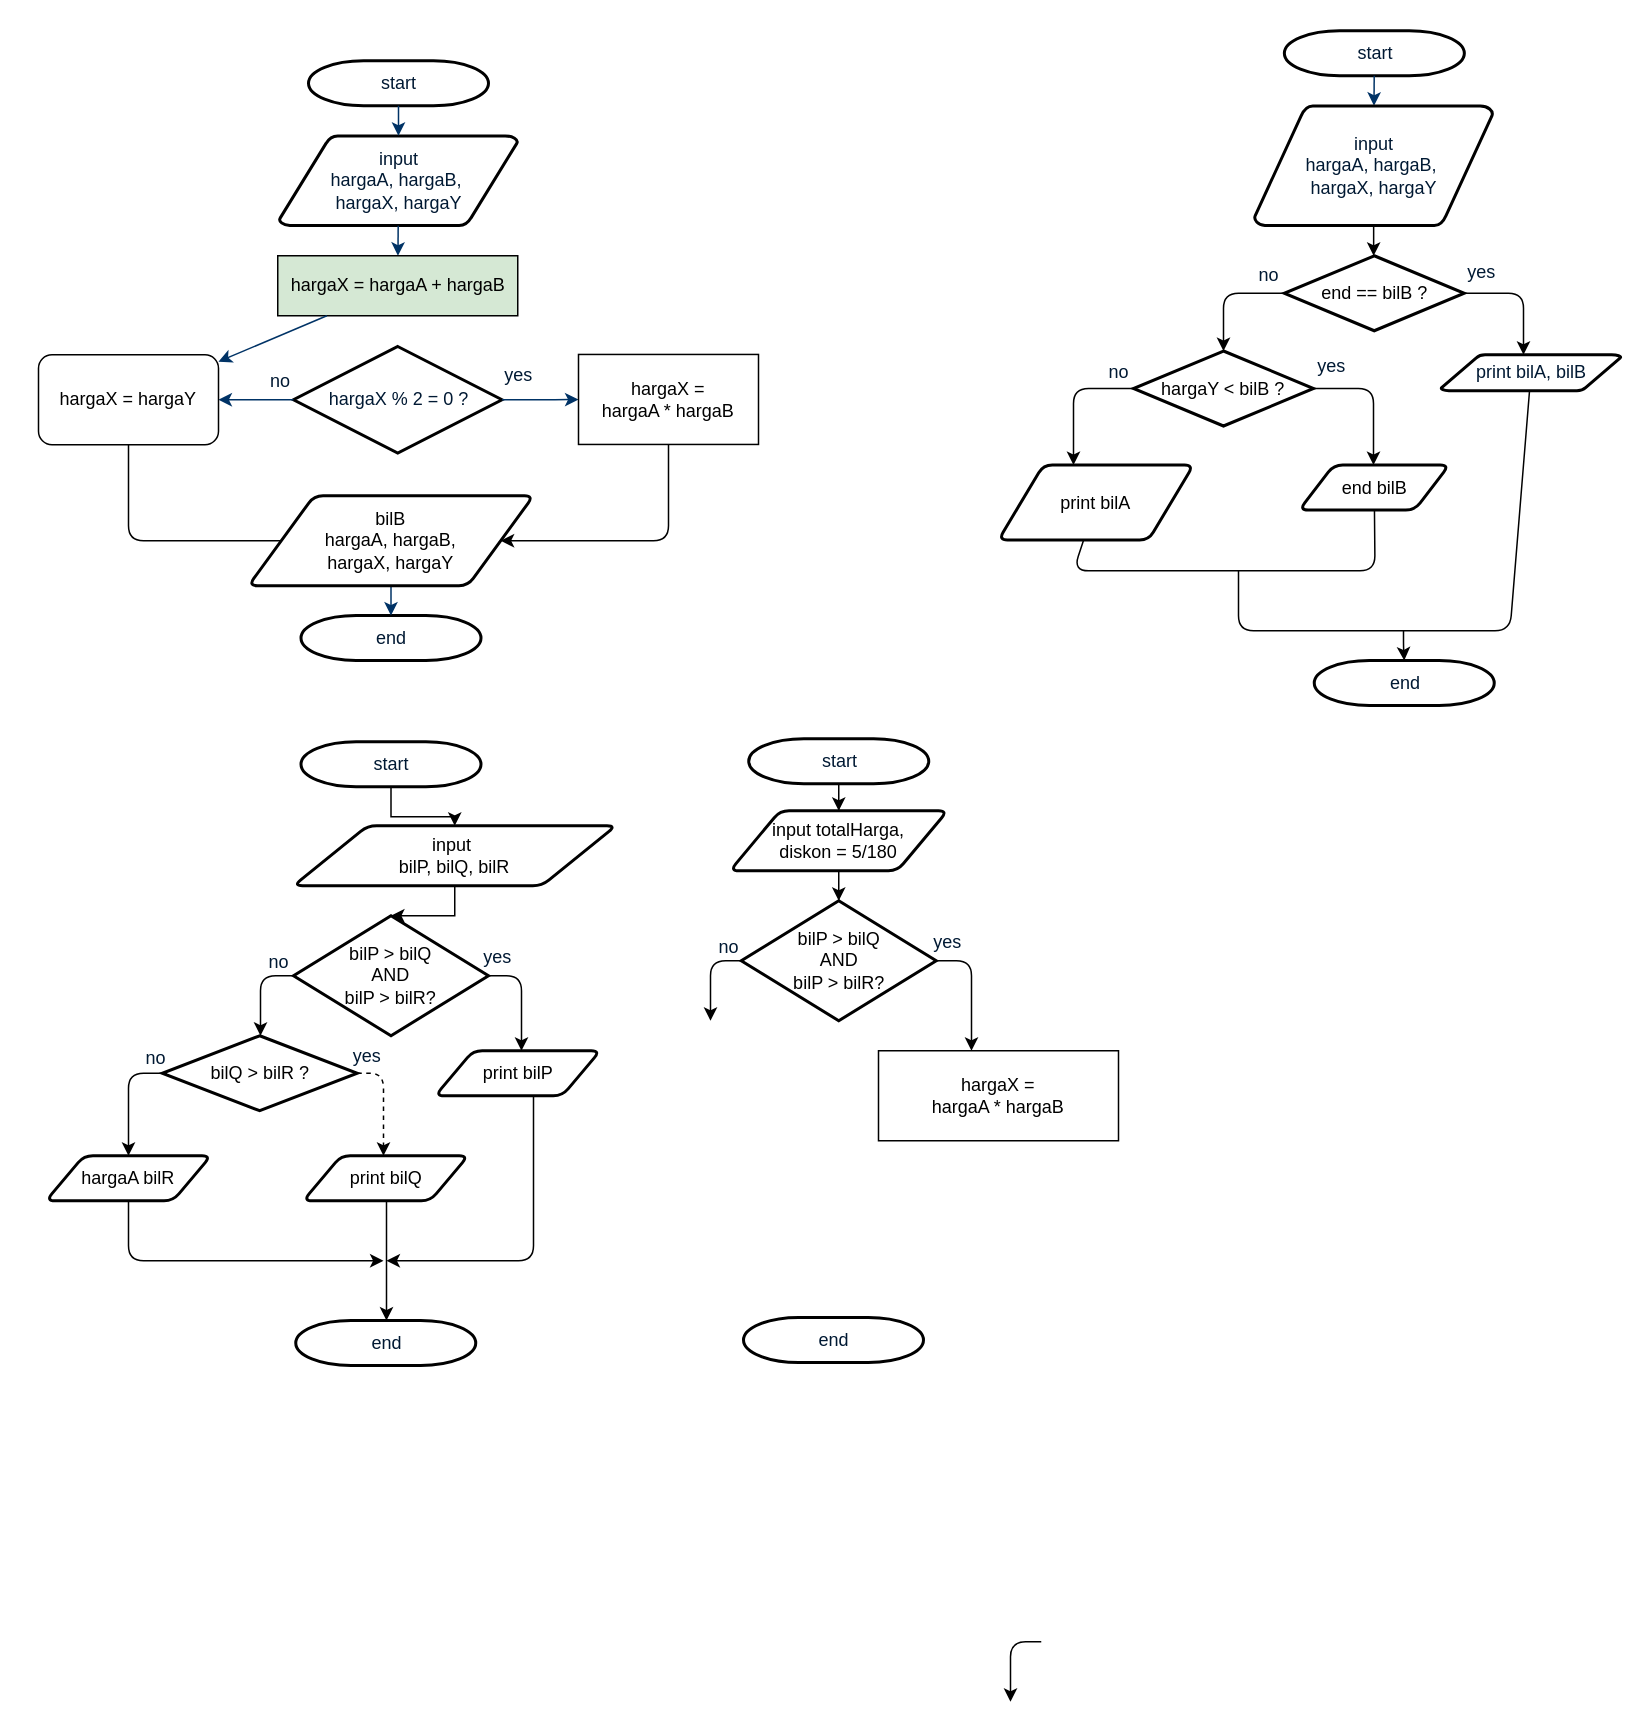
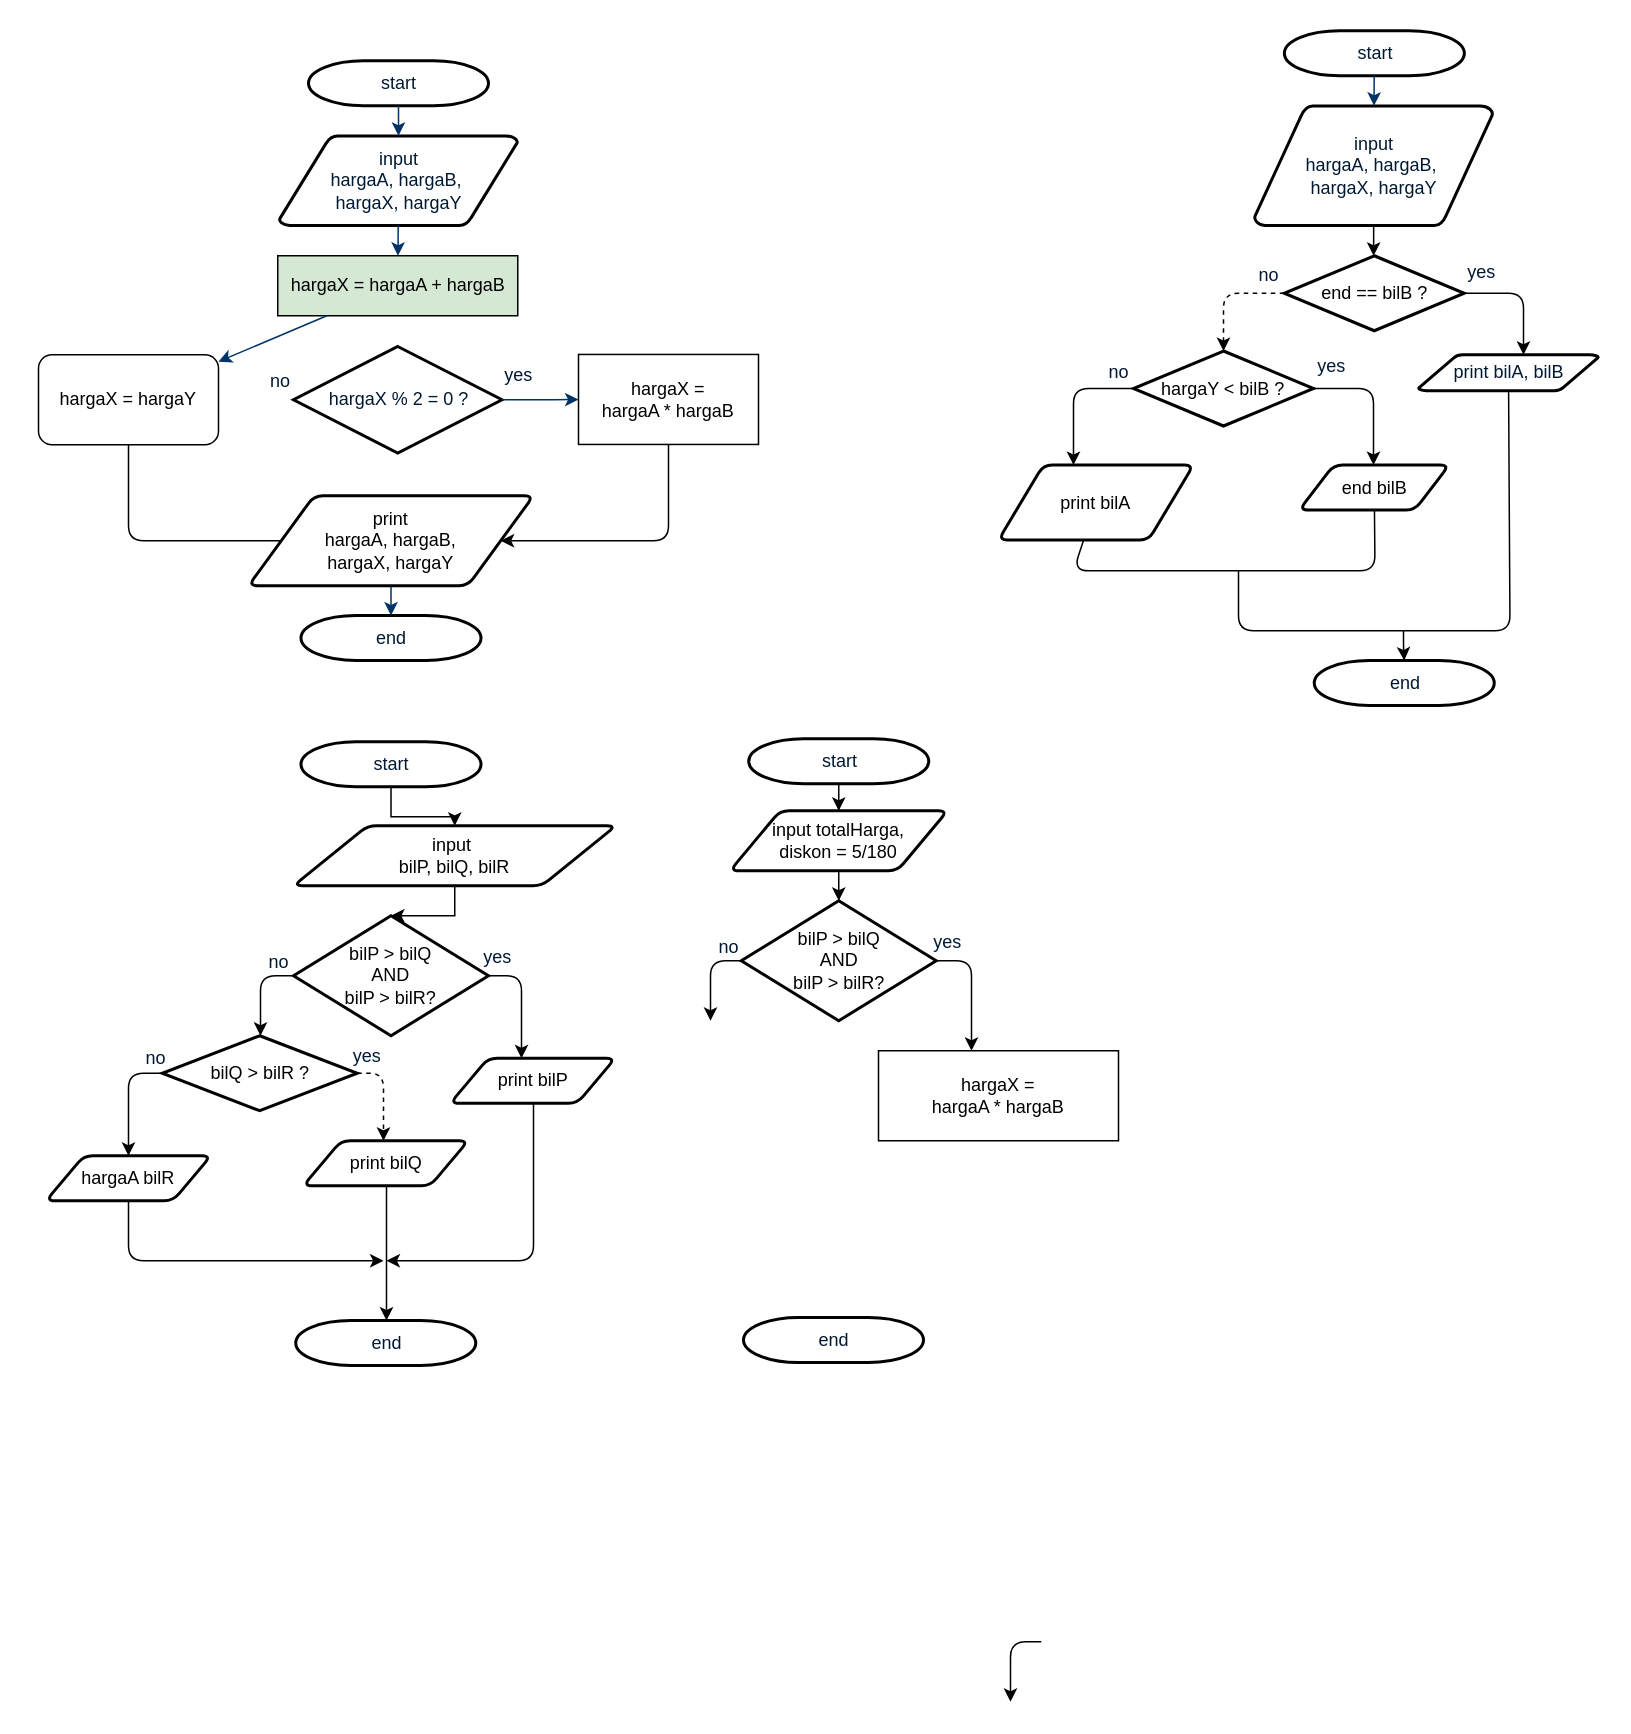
- <mxCell id="26" value="" style="edgeStyle=elbowEdgeStyle;elbow=vertical;endArrow=classic;html=1;" parent="1" source="25" target="30" edge="1"><mxGeometry width="50" height="50" relative="1" as="geometry"><mxPoint x="715" y="230" as="sourcePoint" /><mxPoint x="775" y="250" as="targetPoint" /><Array as="points"><mxPoint x="815" y="195" /><mxPoint x="765" y="195" /><mxPoint x="795" y="195" /></Array></mxGeometry></mxCell>
+ <mxCell id="26" value="" style="edgeStyle=elbowEdgeStyle;elbow=vertical;endArrow=classic;html=1;dashed=1;" parent="1" source="25" target="30" edge="1"><mxGeometry width="50" height="50" relative="1" as="geometry"><mxPoint x="715" y="230" as="sourcePoint" /><mxPoint x="775" y="250" as="targetPoint" /><Array as="points"><mxPoint x="815" y="195" /><mxPoint x="765" y="195" /><mxPoint x="795" y="195" /></Array></mxGeometry></mxCell>
- <mxCell id="37" value="print bilA, bilB" style="shape=mxgraph.flowchart.data;fillColor=#FFFFFF;strokeColor=#000000;strokeWidth=2;gradientColor=none;gradientDirection=north;fontColor=#001933;fontStyle=0;html=1;" parent="1" vertex="1"><mxGeometry x="960" y="236" width="120" height="24" as="geometry" /></mxCell>
+ <mxCell id="37" value="print bilA, bilB" style="shape=mxgraph.flowchart.data;fillColor=#FFFFFF;strokeColor=#000000;strokeWidth=2;gradientColor=none;gradientDirection=north;fontColor=#001933;fontStyle=0;html=1;" parent="1" vertex="1"><mxGeometry x="945" y="236" width="120" height="24" as="geometry" /></mxCell>
- <mxCell id="14" value="" style="edgeStyle=elbowEdgeStyle;elbow=horizontal;fontColor=#001933;fontStyle=1;strokeColor=#003366;strokeWidth=1;html=1;exitX=0;exitY=0.5;exitDx=0;exitDy=0;exitPerimeter=0;" parent="1" source="4" target="16" edge="1"><mxGeometry x="283" y="29" width="100" height="100" as="geometry"><mxPoint x="216" y="327.786" as="sourcePoint" /><mxPoint x="107" y="440" as="targetPoint" /><Array as="points"><mxPoint x="105" y="280" /></Array></mxGeometry></mxCell>
- <mxCell id="19" value="bilB&lt;br&gt;hargaA, hargaB,&lt;br&gt;hargaX, hargaY" style="shape=parallelogram;html=1;strokeWidth=2;perimeter=parallelogramPerimeter;whiteSpace=wrap;rounded=1;arcSize=12;size=0.23;" parent="1" vertex="1"><mxGeometry x="165" y="330" width="190" height="60" as="geometry" /></mxCell>
+ <mxCell id="19" value="print&lt;br&gt;hargaA, hargaB,&lt;br&gt;hargaX, hargaY" style="shape=parallelogram;html=1;strokeWidth=2;perimeter=parallelogramPerimeter;whiteSpace=wrap;rounded=1;arcSize=12;size=0.23;" parent="1" vertex="1"><mxGeometry x="165" y="330" width="190" height="60" as="geometry" /></mxCell>
- <mxCell id="54" value="print bilP" style="shape=parallelogram;html=1;strokeWidth=2;perimeter=parallelogramPerimeter;whiteSpace=wrap;rounded=1;arcSize=12;size=0.23;" parent="1" vertex="1"><mxGeometry x="289.5" y="700" width="110" height="30" as="geometry" /></mxCell>
+ <mxCell id="54" value="print bilP" style="shape=parallelogram;html=1;strokeWidth=2;perimeter=parallelogramPerimeter;whiteSpace=wrap;rounded=1;arcSize=12;size=0.23;" parent="1" vertex="1"><mxGeometry x="299.5" y="705" width="110" height="30" as="geometry" /></mxCell>
- <mxCell id="53" value="print bilQ" style="shape=parallelogram;html=1;strokeWidth=2;perimeter=parallelogramPerimeter;whiteSpace=wrap;rounded=1;arcSize=12;size=0.23;" parent="1" vertex="1"><mxGeometry x="201.5" y="770" width="110" height="30" as="geometry" /></mxCell>
+ <mxCell id="53" value="print bilQ" style="shape=parallelogram;html=1;strokeWidth=2;perimeter=parallelogramPerimeter;whiteSpace=wrap;rounded=1;arcSize=12;size=0.23;" parent="1" vertex="1"><mxGeometry x="201.5" y="760" width="110" height="30" as="geometry" /></mxCell>
